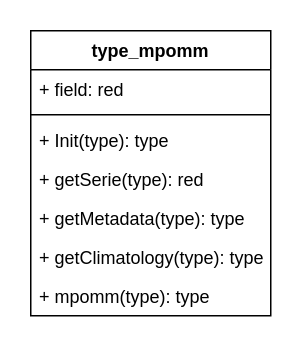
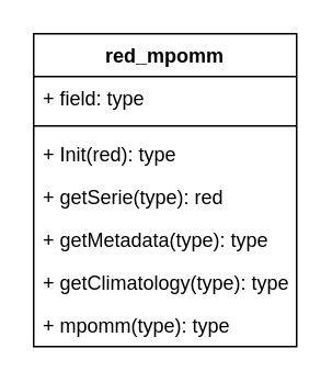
- <mxCell id="2" value="type_mpomm" style="swimlane;fontStyle=1;align=center;verticalAlign=top;childLayout=stackLayout;horizontal=1;startSize=26;horizontalStack=0;resizeParent=1;resizeParentMax=0;resizeLast=0;collapsible=1;marginBottom=0;whiteSpace=wrap;html=1;" vertex="1" parent="1"><mxGeometry x="20" y="20" width="160" height="190" as="geometry" /></mxCell>
+ <mxCell id="2" value="red_mpomm" style="swimlane;fontStyle=1;align=center;verticalAlign=top;childLayout=stackLayout;horizontal=1;startSize=26;horizontalStack=0;resizeParent=1;resizeParentMax=0;resizeLast=0;collapsible=1;marginBottom=0;whiteSpace=wrap;html=1;" vertex="1" parent="1"><mxGeometry x="20" y="20" width="160" height="190" as="geometry" /></mxCell>
- <mxCell id="3" value="+ field: red" style="text;strokeColor=none;fillColor=none;align=left;verticalAlign=top;spacingLeft=4;spacingRight=4;overflow=hidden;rotatable=0;points=[[0,0.5],[1,0.5]];portConstraint=eastwest;whiteSpace=wrap;html=1;" vertex="1" parent="2"><mxGeometry y="26" width="160" height="26" as="geometry" /></mxCell>
+ <mxCell id="3" value="+ field: type" style="text;strokeColor=none;fillColor=none;align=left;verticalAlign=top;spacingLeft=4;spacingRight=4;overflow=hidden;rotatable=0;points=[[0,0.5],[1,0.5]];portConstraint=eastwest;whiteSpace=wrap;html=1;" vertex="1" parent="2"><mxGeometry y="26" width="160" height="26" as="geometry" /></mxCell>
- <mxCell id="5" value="+ Init(type): type" style="text;strokeColor=none;fillColor=none;align=left;verticalAlign=top;spacingLeft=4;spacingRight=4;overflow=hidden;rotatable=0;points=[[0,0.5],[1,0.5]];portConstraint=eastwest;whiteSpace=wrap;html=1;" vertex="1" parent="2"><mxGeometry y="60" width="160" height="26" as="geometry" /></mxCell>
+ <mxCell id="5" value="+ Init(red): type" style="text;strokeColor=none;fillColor=none;align=left;verticalAlign=top;spacingLeft=4;spacingRight=4;overflow=hidden;rotatable=0;points=[[0,0.5],[1,0.5]];portConstraint=eastwest;whiteSpace=wrap;html=1;" vertex="1" parent="2"><mxGeometry y="60" width="160" height="26" as="geometry" /></mxCell>
